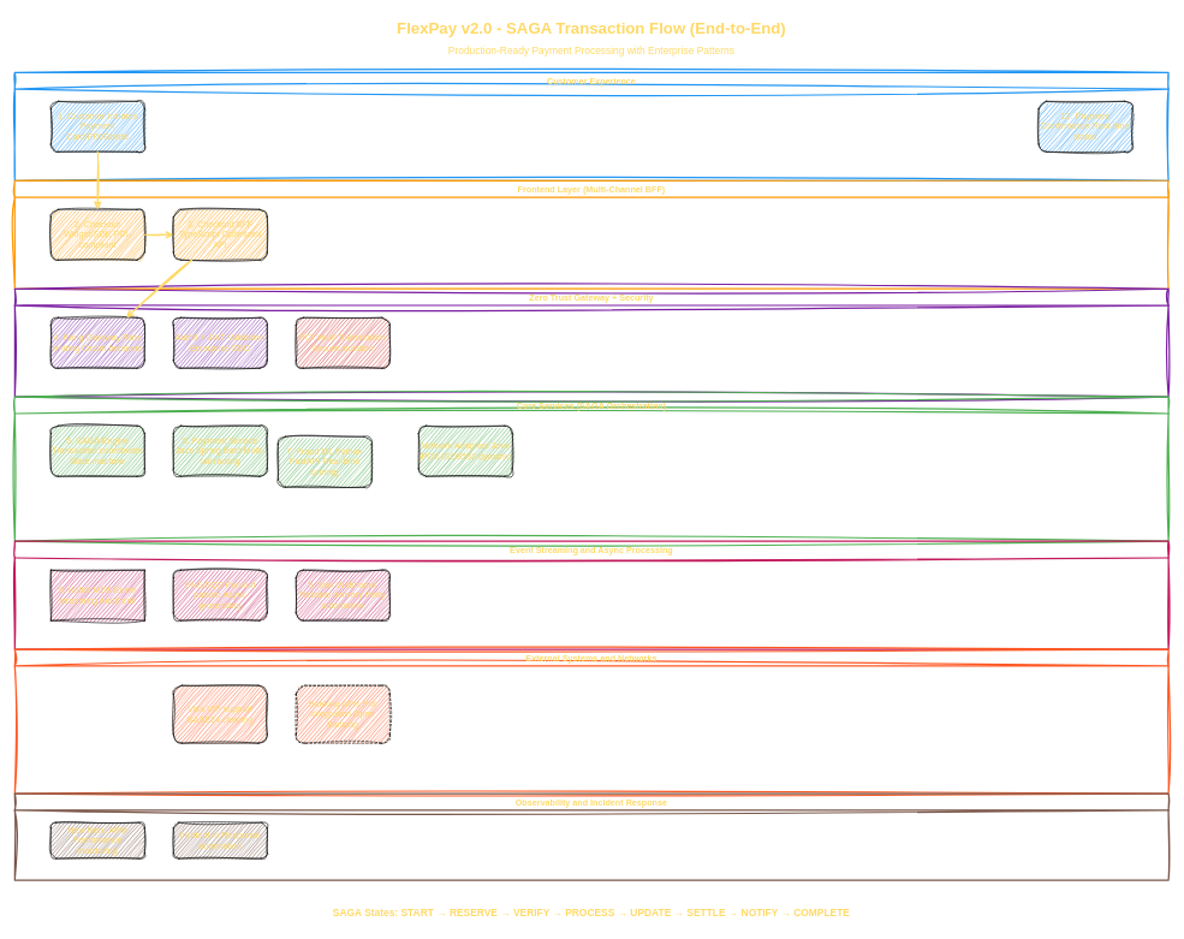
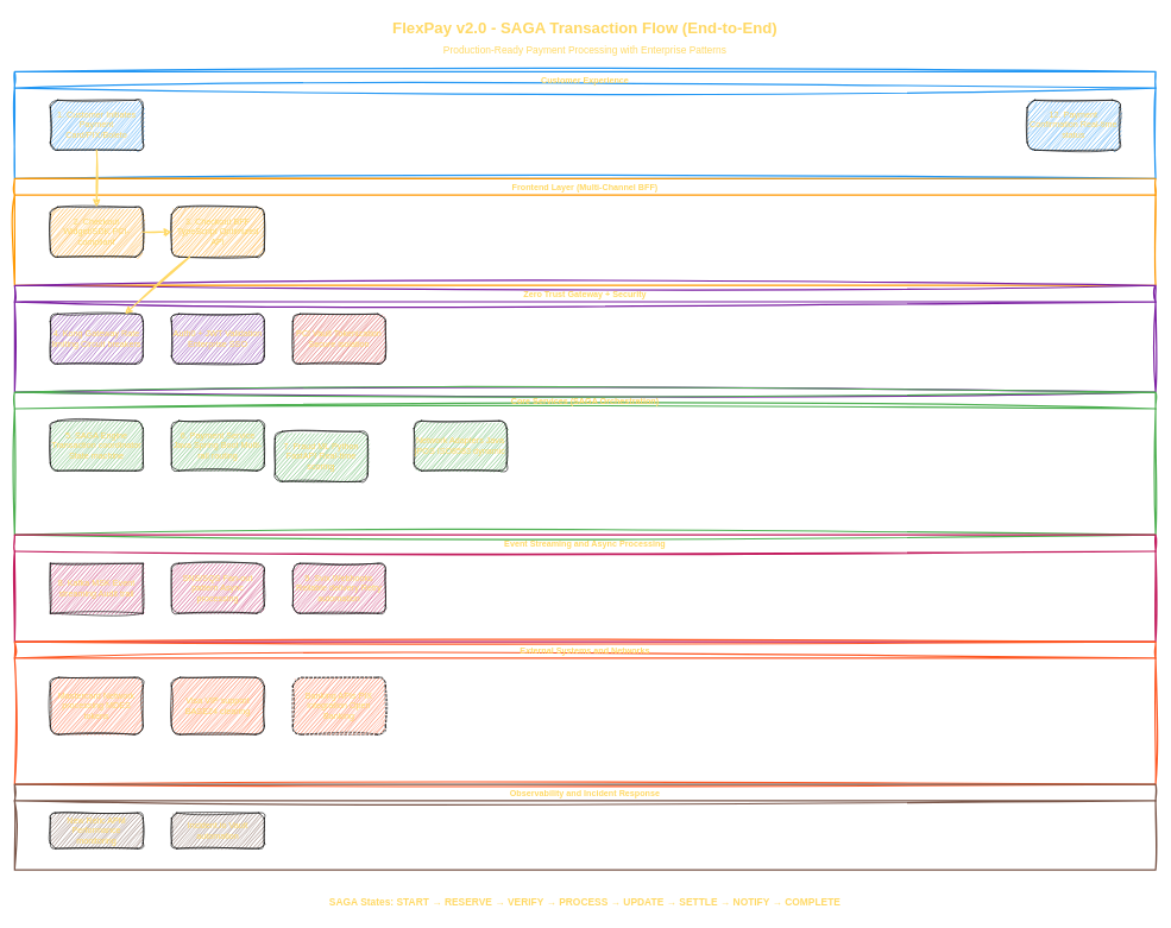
- <mxCell id="32" value="" style="endArrow=open;html=1;strokeColor=#FFD966;strokeWidth=2;sketch=1;curveFitting=1;jiggle=2;" edge="1" parent="1" source="13" target="14"><mxGeometry width="50" height="50" relative="1" as="geometry"><mxPoint x="320" y="300" as="sourcePoint" /><mxPoint x="370" y="250" as="targetPoint" /></mxGeometry></mxCell>
+ <mxCell id="32" value="" style="endArrow=classic;html=1;strokeColor=#FFD966;strokeWidth=2;sketch=1;curveFitting=1;jiggle=2;" edge="1" parent="1" source="13" target="14"><mxGeometry width="50" height="50" relative="1" as="geometry"><mxPoint x="320" y="300" as="sourcePoint" /><mxPoint x="370" y="250" as="targetPoint" /></mxGeometry></mxCell>
- <mxCell id="33" value="" style="endArrow=open;html=1;strokeColor=#FFD966;strokeWidth=2;sketch=1;curveFitting=1;jiggle=2;" edge="1" parent="1" source="14" target="15"><mxGeometry width="50" height="50" relative="1" as="geometry"><mxPoint x="320" y="400" as="sourcePoint" /><mxPoint x="370" y="350" as="targetPoint" /></mxGeometry></mxCell>
+ <mxCell id="33" value="" style="endArrow=classic;html=1;strokeColor=#FFD966;strokeWidth=2;sketch=1;curveFitting=1;jiggle=2;" edge="1" parent="1" source="14" target="15"><mxGeometry width="50" height="50" relative="1" as="geometry"><mxPoint x="320" y="400" as="sourcePoint" /><mxPoint x="370" y="350" as="targetPoint" /></mxGeometry></mxCell>
+ <mxCell id="25" value="Mastercard Network processing MDES tokens" style="rounded=1;whiteSpace=wrap;html=1;fillColor=#ff5722;fontColor=#FFD966;align=center;sketch=1;curveFitting=1;jiggle=2;" vertex="1" parent="1"><mxGeometry x="70" y="950" width="130" height="80" as="geometry" /></mxCell>
- <mxCell id="29" value="Incident.io Response automation" style="rounded=1;whiteSpace=wrap;html=1;fillColor=#795548;fontColor=#FFD966;align=center;sketch=1;curveFitting=1;jiggle=2;" vertex="1" parent="1"><mxGeometry x="240" y="1140" width="130" height="50" as="geometry" /></mxCell>
+ <mxCell id="29" value="Incident.io Vault automation" style="rounded=1;whiteSpace=wrap;html=1;fillColor=#795548;fontColor=#FFD966;align=center;sketch=1;curveFitting=1;jiggle=2;" vertex="1" parent="1"><mxGeometry x="240" y="1140" width="130" height="50" as="geometry" /></mxCell>
